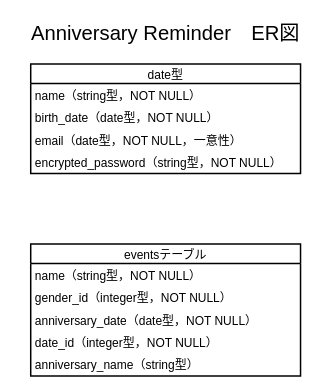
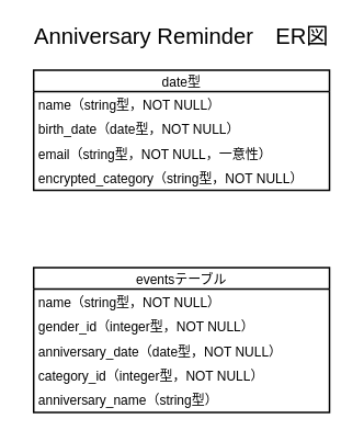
- <mxCell id="6" value="email（date型，NOT NULL，一意性）" style="text;strokeColor=none;fillColor=none;spacingLeft=4;spacingRight=4;overflow=hidden;rotatable=0;points=[[0,0.5],[1,0.5]];portConstraint=eastwest;fontSize=16;" vertex="1" parent="3"><mxGeometry y="86" width="360" height="30" as="geometry" /></mxCell>
+ <mxCell id="6" value="email（string型，NOT NULL，一意性）" style="text;strokeColor=none;fillColor=none;spacingLeft=4;spacingRight=4;overflow=hidden;rotatable=0;points=[[0,0.5],[1,0.5]];portConstraint=eastwest;fontSize=16;" vertex="1" parent="3"><mxGeometry y="86" width="360" height="30" as="geometry" /></mxCell>
- <mxCell id="7" value="encrypted_password（string型，NOT NULL）" style="text;strokeColor=none;fillColor=none;spacingLeft=4;spacingRight=4;overflow=hidden;rotatable=0;points=[[0,0.5],[1,0.5]];portConstraint=eastwest;fontSize=16;" vertex="1" parent="3"><mxGeometry y="116" width="360" height="30" as="geometry" /></mxCell>
+ <mxCell id="7" value="encrypted_category（string型，NOT NULL）" style="text;strokeColor=none;fillColor=none;spacingLeft=4;spacingRight=4;overflow=hidden;rotatable=0;points=[[0,0.5],[1,0.5]];portConstraint=eastwest;fontSize=16;" vertex="1" parent="3"><mxGeometry y="116" width="360" height="30" as="geometry" /></mxCell>
- <mxCell id="12" value="date_id（integer型，NOT NULL）" style="text;strokeColor=none;fillColor=none;spacingLeft=4;spacingRight=4;overflow=hidden;rotatable=0;points=[[0,0.5],[1,0.5]];portConstraint=eastwest;fontSize=16;" vertex="1" parent="8"><mxGeometry y="116" width="360" height="30" as="geometry" /></mxCell>
+ <mxCell id="12" value="category_id（integer型，NOT NULL）" style="text;strokeColor=none;fillColor=none;spacingLeft=4;spacingRight=4;overflow=hidden;rotatable=0;points=[[0,0.5],[1,0.5]];portConstraint=eastwest;fontSize=16;" vertex="1" parent="8"><mxGeometry y="116" width="360" height="30" as="geometry" /></mxCell>
